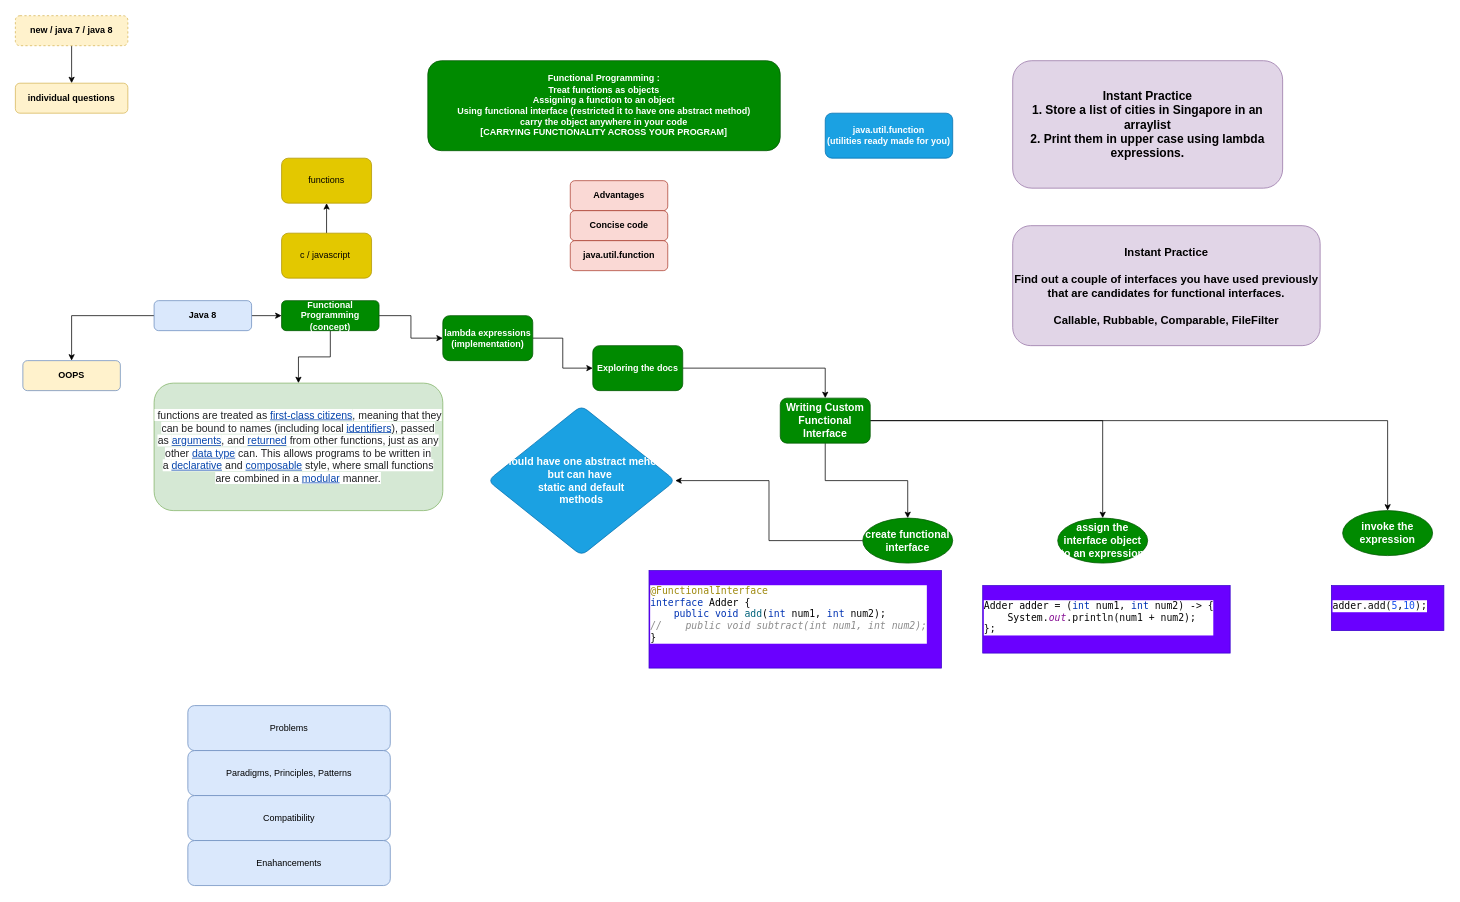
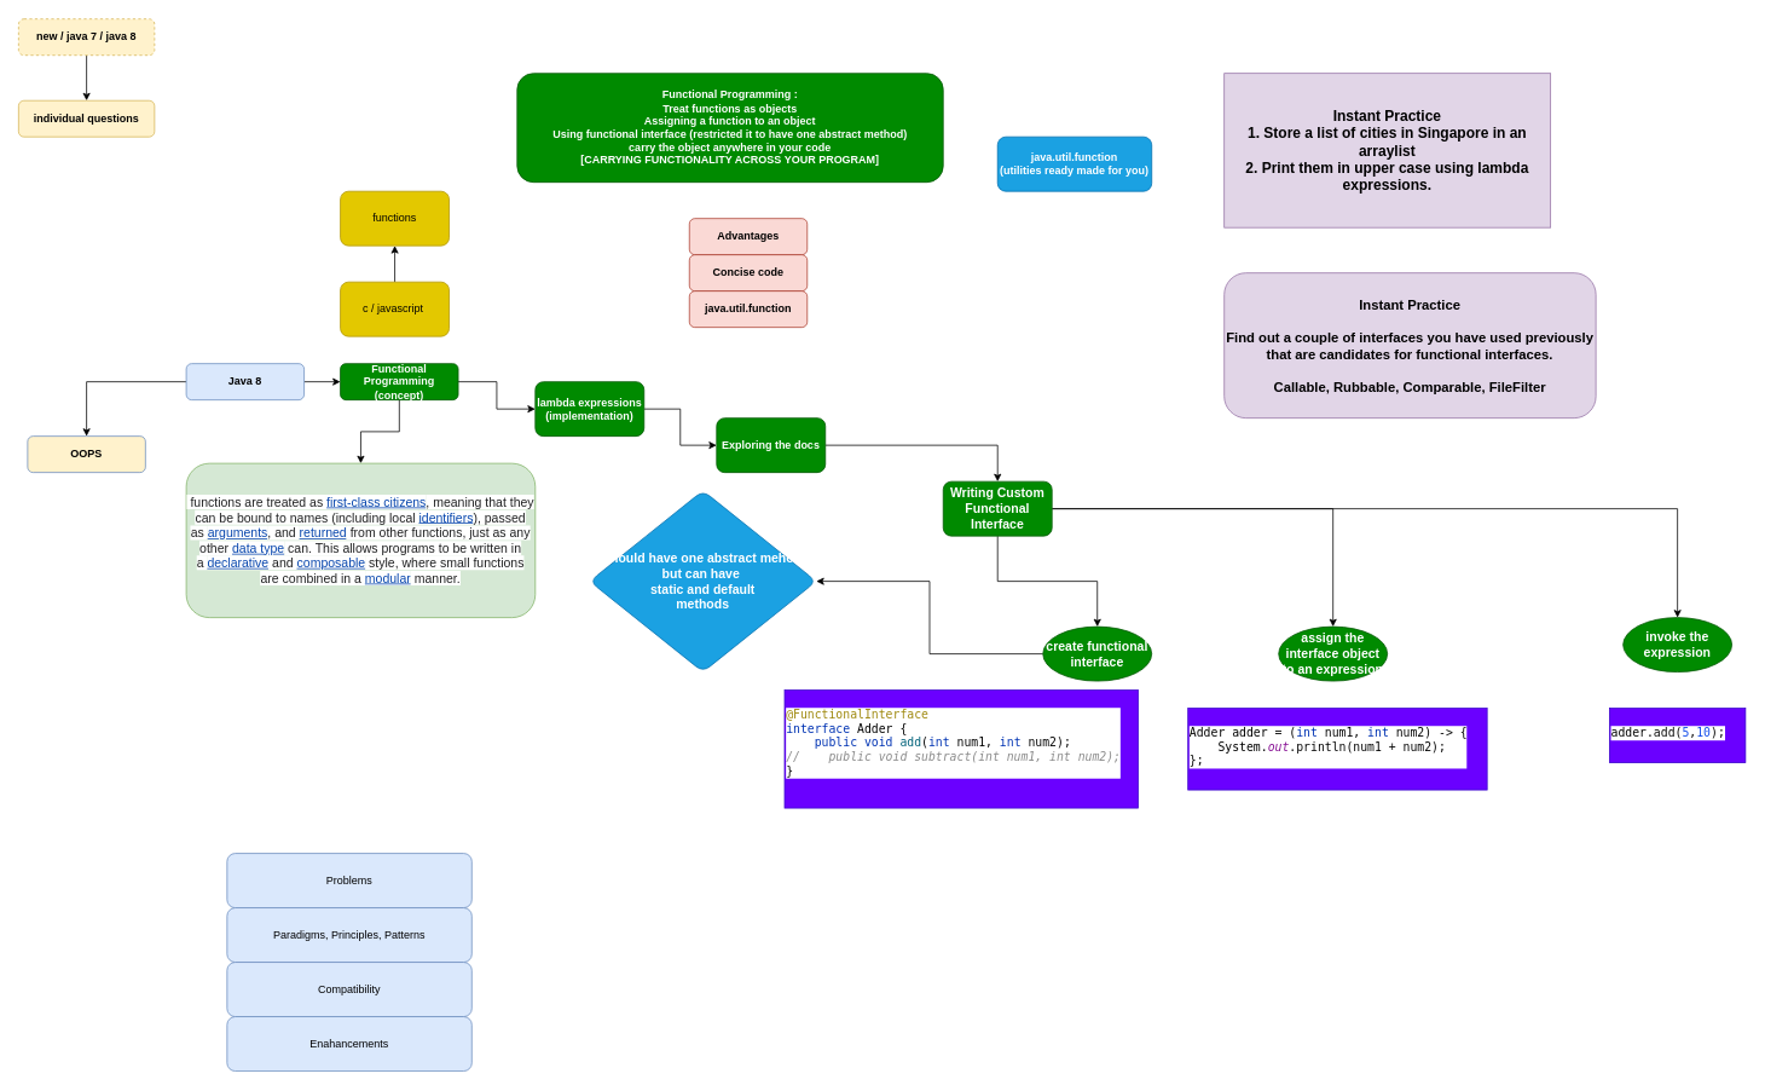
- <mxCell id="18" value="Instant Practice&lt;br style=&quot;font-size: 16px;&quot;&gt;1. Store a list of cities in Singapore in an arraylist&lt;br style=&quot;font-size: 16px;&quot;&gt;2. Print them in upper case using lambda expressions." style="rounded=1;whiteSpace=wrap;html=1;fillColor=#e1d5e7;strokeColor=#9673a6;fontStyle=1;fontSize=16;" parent="1" vertex="1"><mxGeometry x="1350" y="80" width="360" height="170" as="geometry" /></mxCell>
+ <mxCell id="18" value="Instant Practice&lt;br style=&quot;font-size: 16px;&quot;&gt;1. Store a list of cities in Singapore in an arraylist&lt;br style=&quot;font-size: 16px;&quot;&gt;2. Print them in upper case using lambda expressions." style="whiteSpace=wrap;html=1;fillColor=#e1d5e7;strokeColor=#9673a6;fontStyle=1;fontSize=16;rounded=0;" parent="1" vertex="1"><mxGeometry x="1350" y="80" width="360" height="170" as="geometry" /></mxCell>
